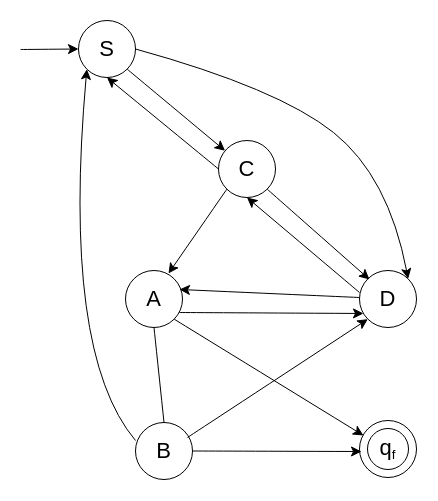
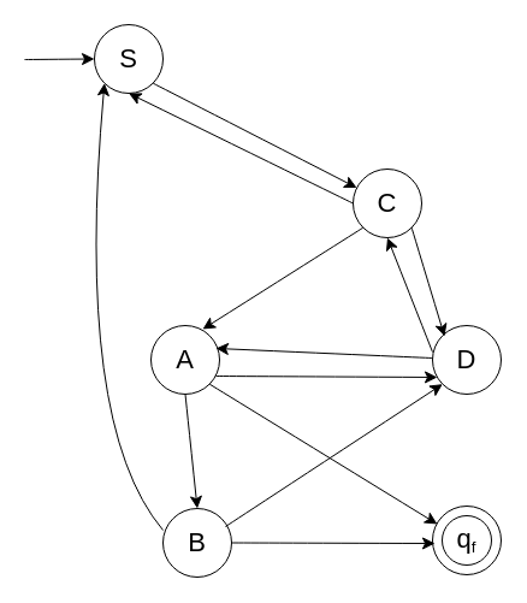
- <mxCell id="18" value="" style="curved=1;endArrow=classic;html=1;rounded=0;fontSize=12;startSize=8;endSize=8;exitX=1;exitY=0.5;exitDx=0;exitDy=0;entryX=1;entryY=0;entryDx=0;entryDy=0;" edge="1" parent="1" source="2" target="5"><mxGeometry width="50" height="50" relative="1" as="geometry"><mxPoint x="239" y="243" as="sourcePoint" /><mxPoint x="289" y="193" as="targetPoint" /><Array as="points"><mxPoint x="278" y="88" /><mxPoint x="388" y="176" /></Array></mxGeometry></mxCell>
- <mxCell id="3" value="&lt;font style=&quot;font-size: 17px;&quot;&gt;&lt;font style=&quot;font-size: 18px;&quot;&gt;&lt;font style=&quot;font-size: 19px;&quot;&gt;&lt;font style=&quot;font-size: 20px;&quot;&gt;&lt;font style=&quot;font-size: 21px;&quot;&gt;&lt;font style=&quot;font-size: 22px;&quot;&gt;C&lt;/font&gt;&lt;/font&gt;&lt;/font&gt;&lt;/font&gt;&lt;/font&gt;&lt;/font&gt;" style="ellipse;whiteSpace=wrap;html=1;aspect=fixed;fontSize=16;" vertex="1" parent="1"><mxGeometry x="218" y="140" width="57" height="57" as="geometry" /></mxCell>
+ <mxCell id="3" value="&lt;font style=&quot;font-size: 17px;&quot;&gt;&lt;font style=&quot;font-size: 18px;&quot;&gt;&lt;font style=&quot;font-size: 19px;&quot;&gt;&lt;font style=&quot;font-size: 20px;&quot;&gt;&lt;font style=&quot;font-size: 21px;&quot;&gt;&lt;font style=&quot;font-size: 22px;&quot;&gt;C&lt;/font&gt;&lt;/font&gt;&lt;/font&gt;&lt;/font&gt;&lt;/font&gt;&lt;/font&gt;" style="ellipse;whiteSpace=wrap;html=1;aspect=fixed;fontSize=16;" vertex="1" parent="1"><mxGeometry x="293" y="140" width="57" height="57" as="geometry" /></mxCell>
- <mxCell id="10" value="" style="endArrow=none;html=1;rounded=0;fontSize=12;startSize=8;endSize=8;curved=1;exitX=0.5;exitY=1;exitDx=0;exitDy=0;entryX=0.5;entryY=0;entryDx=0;entryDy=0;" edge="1" parent="1" source="6" target="7"><mxGeometry width="50" height="50" relative="1" as="geometry"><mxPoint x="243" y="264" as="sourcePoint" /><mxPoint x="165" y="401" as="targetPoint" /></mxGeometry></mxCell>
+ <mxCell id="10" value="" style="endArrow=classic;html=1;rounded=0;fontSize=12;startSize=8;endSize=8;curved=1;exitX=0.5;exitY=1;exitDx=0;exitDy=0;entryX=0.5;entryY=0;entryDx=0;entryDy=0;" edge="1" parent="1" source="6" target="7"><mxGeometry width="50" height="50" relative="1" as="geometry"><mxPoint x="243" y="264" as="sourcePoint" /><mxPoint x="165" y="401" as="targetPoint" /></mxGeometry></mxCell>
